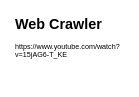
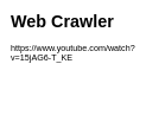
- <mxCell id="2" value="&lt;h1&gt;Web Crawler&lt;/h1&gt;&lt;p&gt;https://www.youtube.com/watch?v=15jAG6-T_KE&lt;/p&gt;" style="text;html=1;strokeColor=none;fillColor=none;spacing=5;spacingTop=-20;whiteSpace=wrap;overflow=hidden;rounded=0;" vertex="1" parent="1"><mxGeometry x="20" y="20" width="190" height="120" as="geometry" /></mxCell>
+ <mxCell id="2" value="&lt;h1&gt;Web Crawler&lt;/h1&gt;&lt;p&gt;https://www.youtube.com/watch?v=15jAG6-T_KE&lt;/p&gt;" style="text;html=1;strokeColor=none;fillColor=none;spacing=5;spacingTop=-20;whiteSpace=wrap;overflow=hidden;rounded=0;" vertex="1" parent="1"><mxGeometry x="10" y="10" width="190" height="120" as="geometry" /></mxCell>
